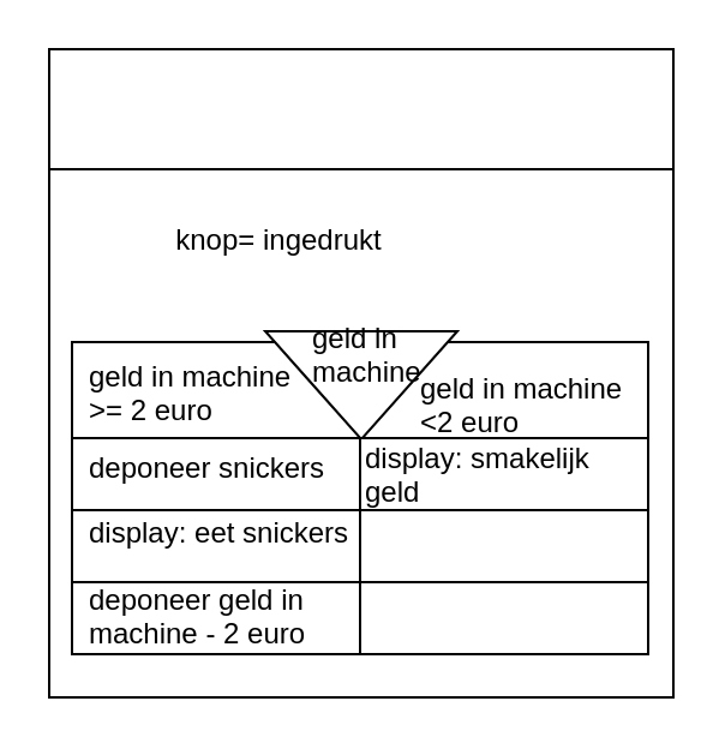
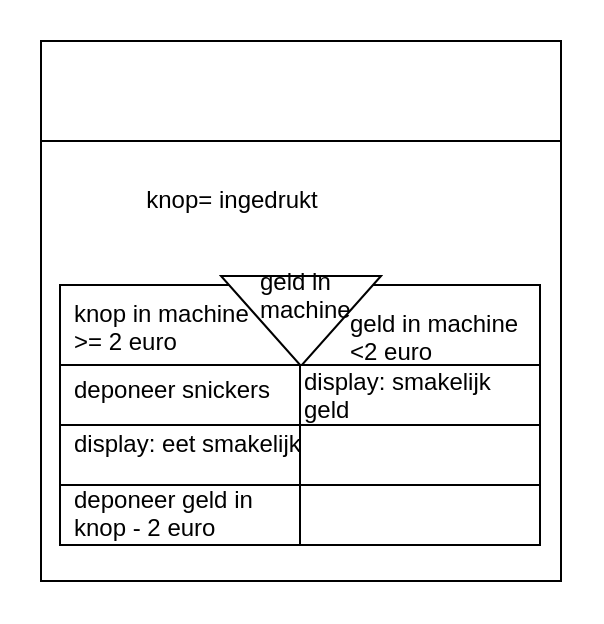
- <mxCell id="9" value="geld in machine&lt;br&gt;&amp;gt;= 2 euro" style="text;html=1;resizable=0;points=[];autosize=1;align=left;verticalAlign=top;spacingTop=-4;" parent="1" vertex="1"><mxGeometry x="34.5" y="147" width="100" height="30" as="geometry" /></mxCell>
+ <mxCell id="9" value="knop in machine&lt;br&gt;&amp;gt;= 2 euro" style="text;html=1;resizable=0;points=[];autosize=1;align=left;verticalAlign=top;spacingTop=-4;" parent="1" vertex="1"><mxGeometry x="34.5" y="147" width="100" height="30" as="geometry" /></mxCell>
- <mxCell id="16" value="display: eet snickers" style="text;html=1;resizable=0;points=[];autosize=1;align=left;verticalAlign=top;spacingTop=-4;" parent="1" vertex="1"><mxGeometry x="34.5" y="212" width="130" height="20" as="geometry" /></mxCell>
+ <mxCell id="16" value="display: eet smakelijk" style="text;html=1;resizable=0;points=[];autosize=1;align=left;verticalAlign=top;spacingTop=-4;" parent="1" vertex="1"><mxGeometry x="34.5" y="212" width="130" height="20" as="geometry" /></mxCell>
- <mxCell id="20" value="deponeer geld in &lt;br&gt;machine - 2 euro" style="text;html=1;resizable=0;points=[];autosize=1;align=left;verticalAlign=top;spacingTop=-4;" parent="1" vertex="1"><mxGeometry x="34.5" y="239.5" width="110" height="30" as="geometry" /></mxCell>
+ <mxCell id="20" value="deponeer geld in &lt;br&gt;knop - 2 euro" style="text;html=1;resizable=0;points=[];autosize=1;align=left;verticalAlign=top;spacingTop=-4;" parent="1" vertex="1"><mxGeometry x="34.5" y="239.5" width="110" height="30" as="geometry" /></mxCell>
